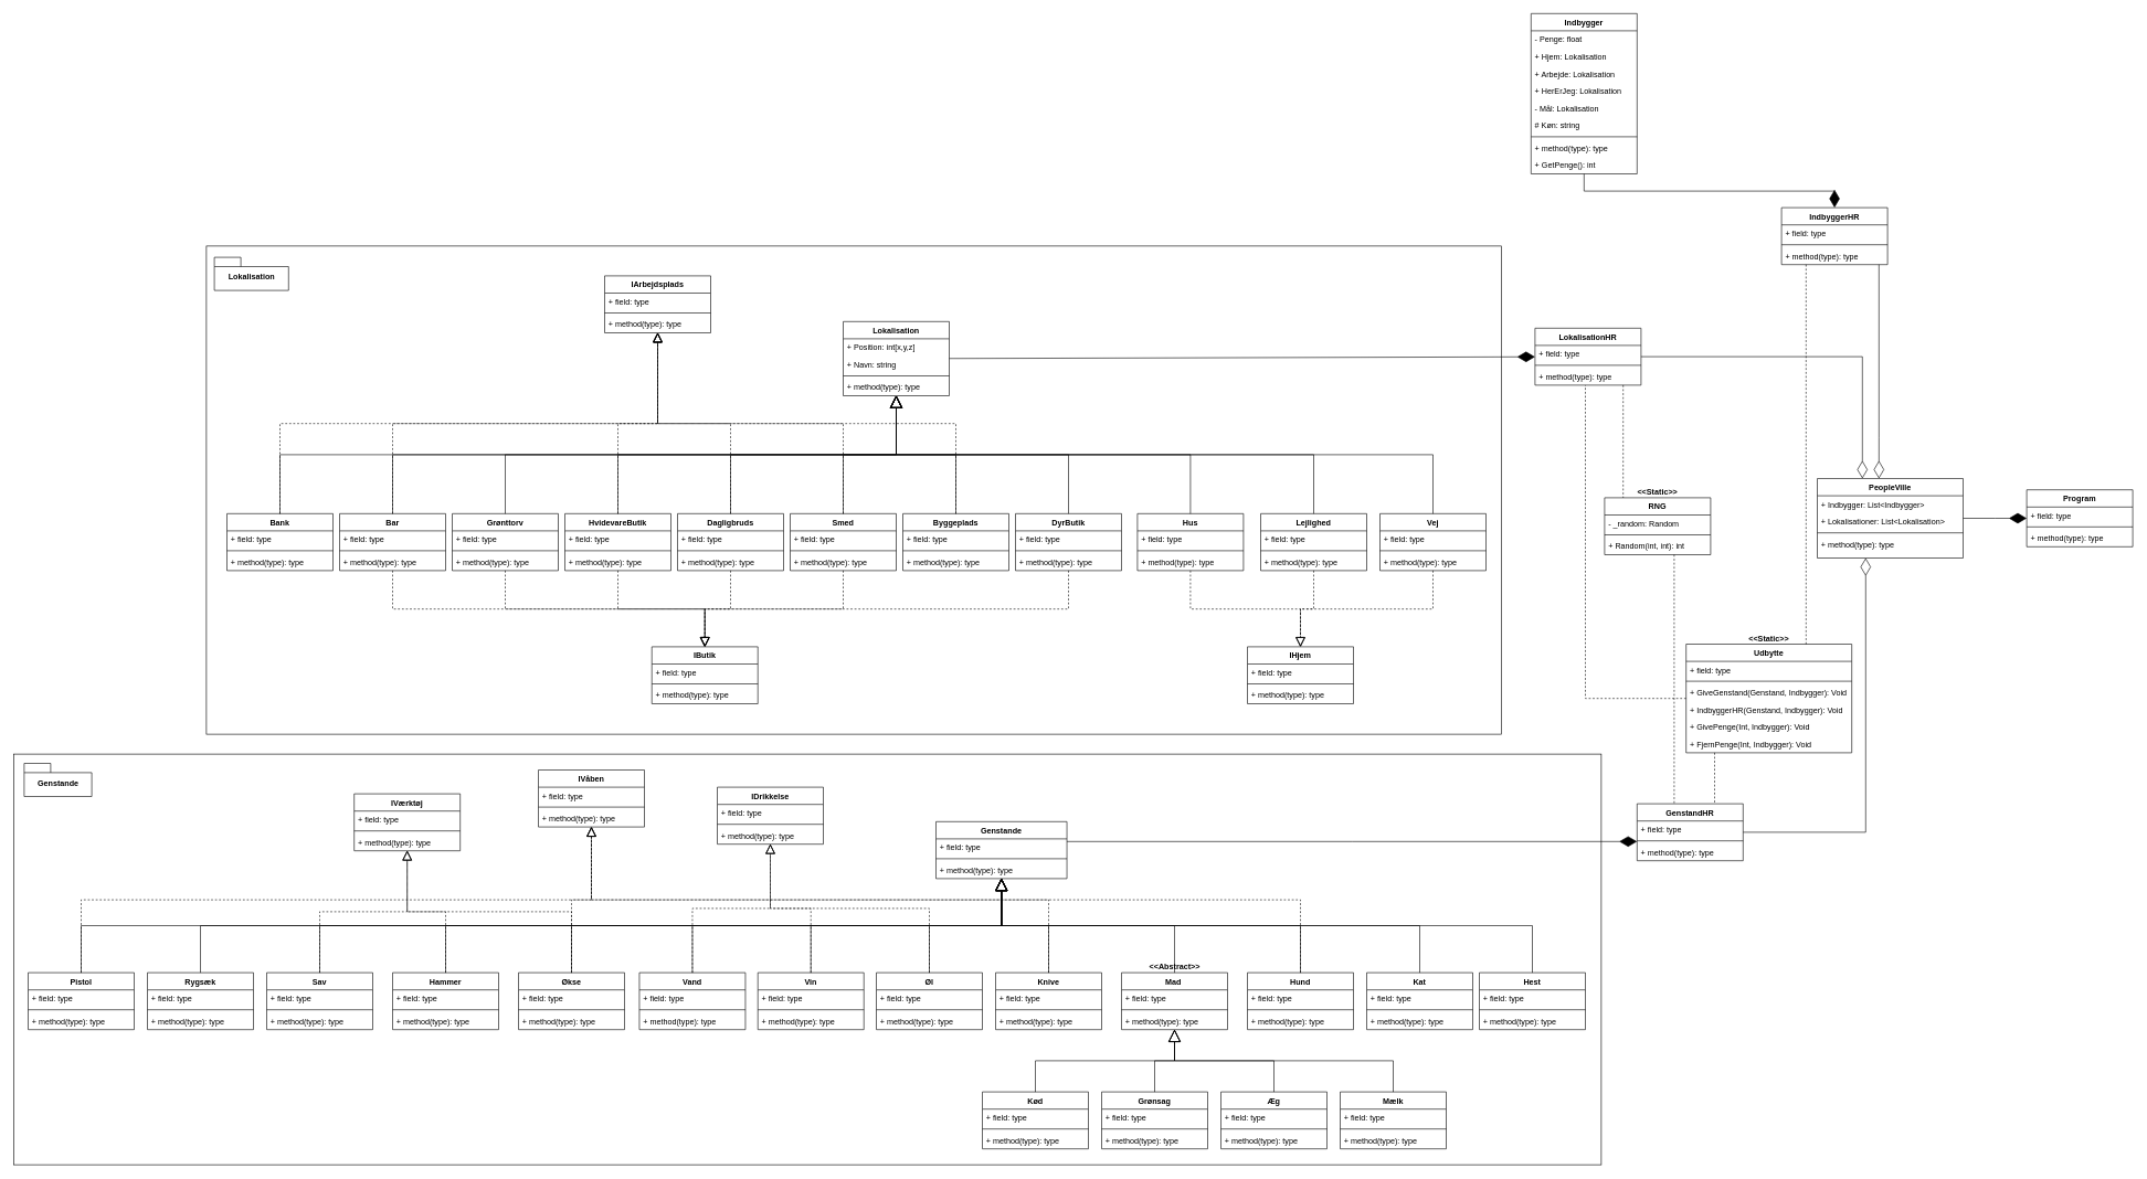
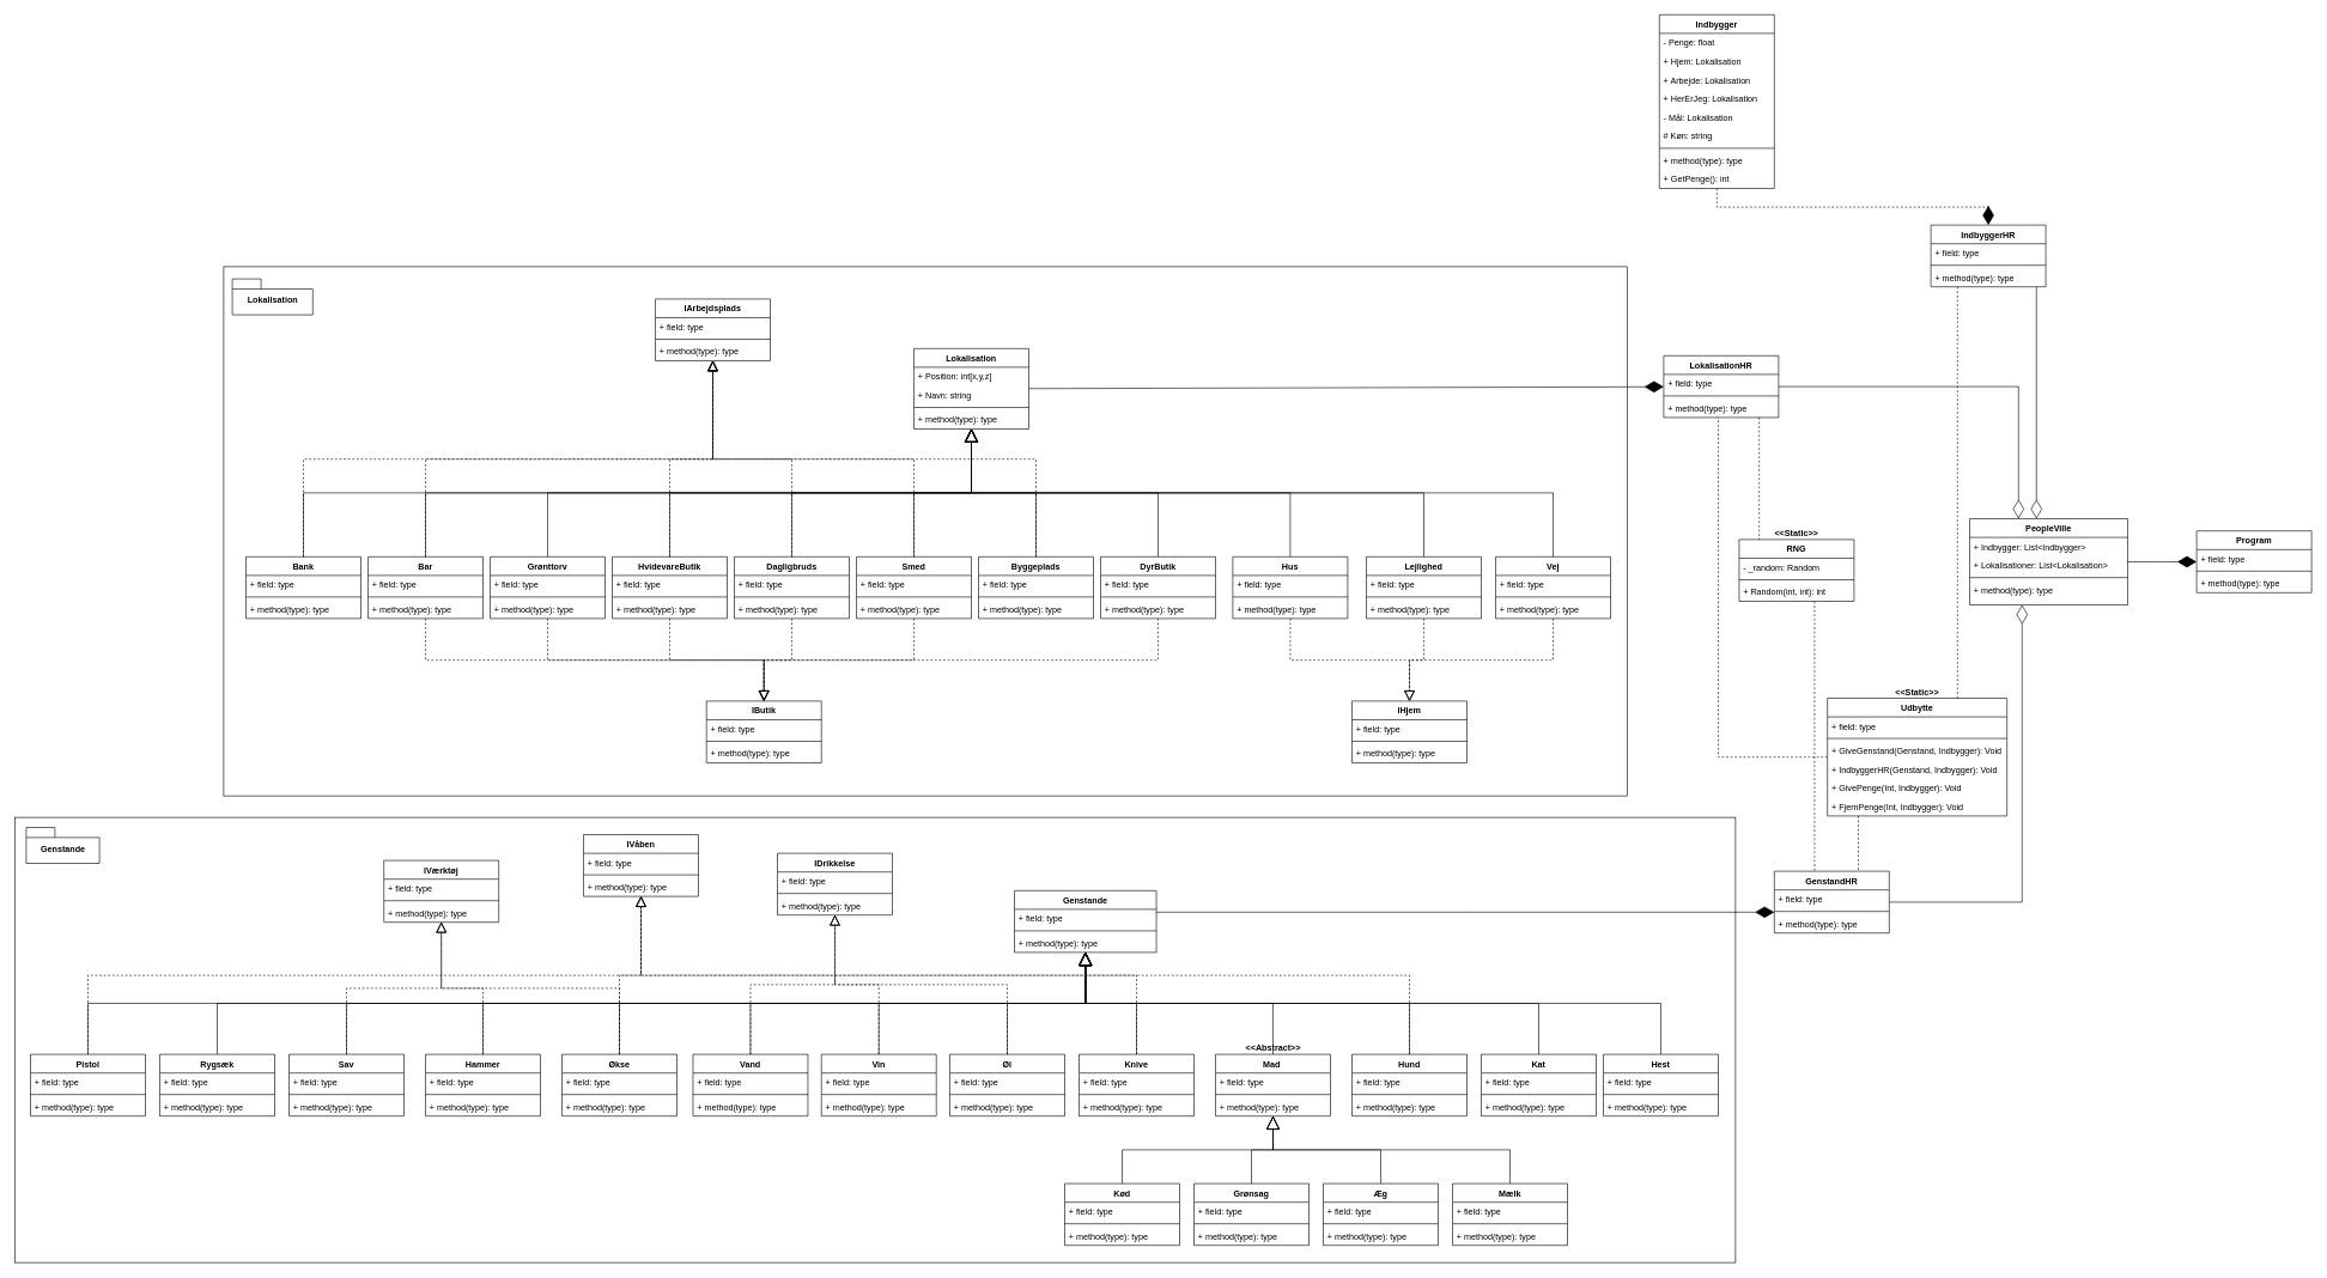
- <mxCell id="248" value="" style="endArrow=diamondThin;endFill=1;endSize=24;html=1;rounded=0;elbow=vertical;edgeStyle=elbowEdgeStyle;" parent="1" source="18" target="235" edge="1"><mxGeometry width="160" relative="1" as="geometry"><mxPoint x="2952" y="1587" as="sourcePoint" /><mxPoint x="3112" y="1587" as="targetPoint" /></mxGeometry></mxCell>
+ <mxCell id="248" value="" style="endArrow=diamondThin;endFill=1;endSize=24;html=1;rounded=0;elbow=vertical;edgeStyle=elbowEdgeStyle;dashed=1;" parent="1" source="18" target="235" edge="1"><mxGeometry width="160" relative="1" as="geometry"><mxPoint x="2952" y="1587" as="sourcePoint" /><mxPoint x="3112" y="1587" as="targetPoint" /></mxGeometry></mxCell>
